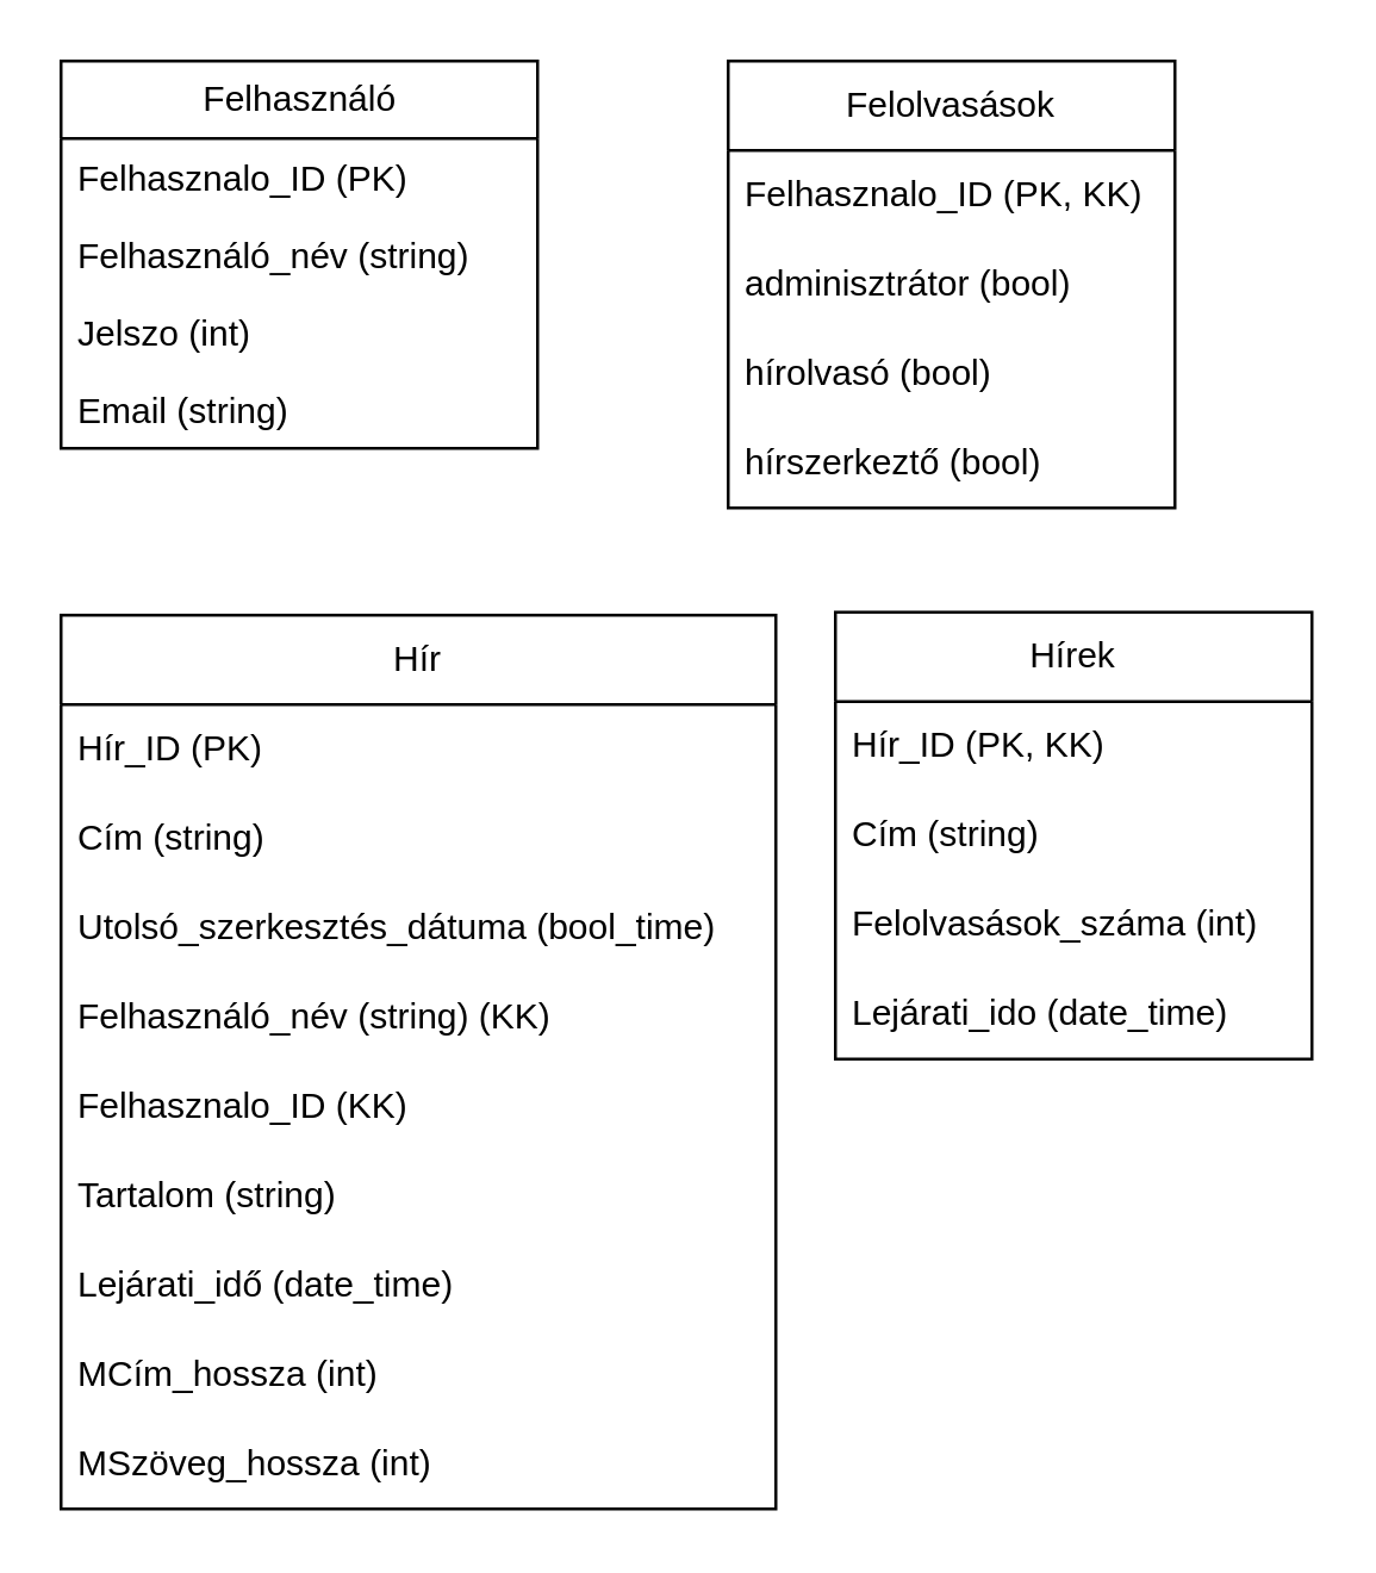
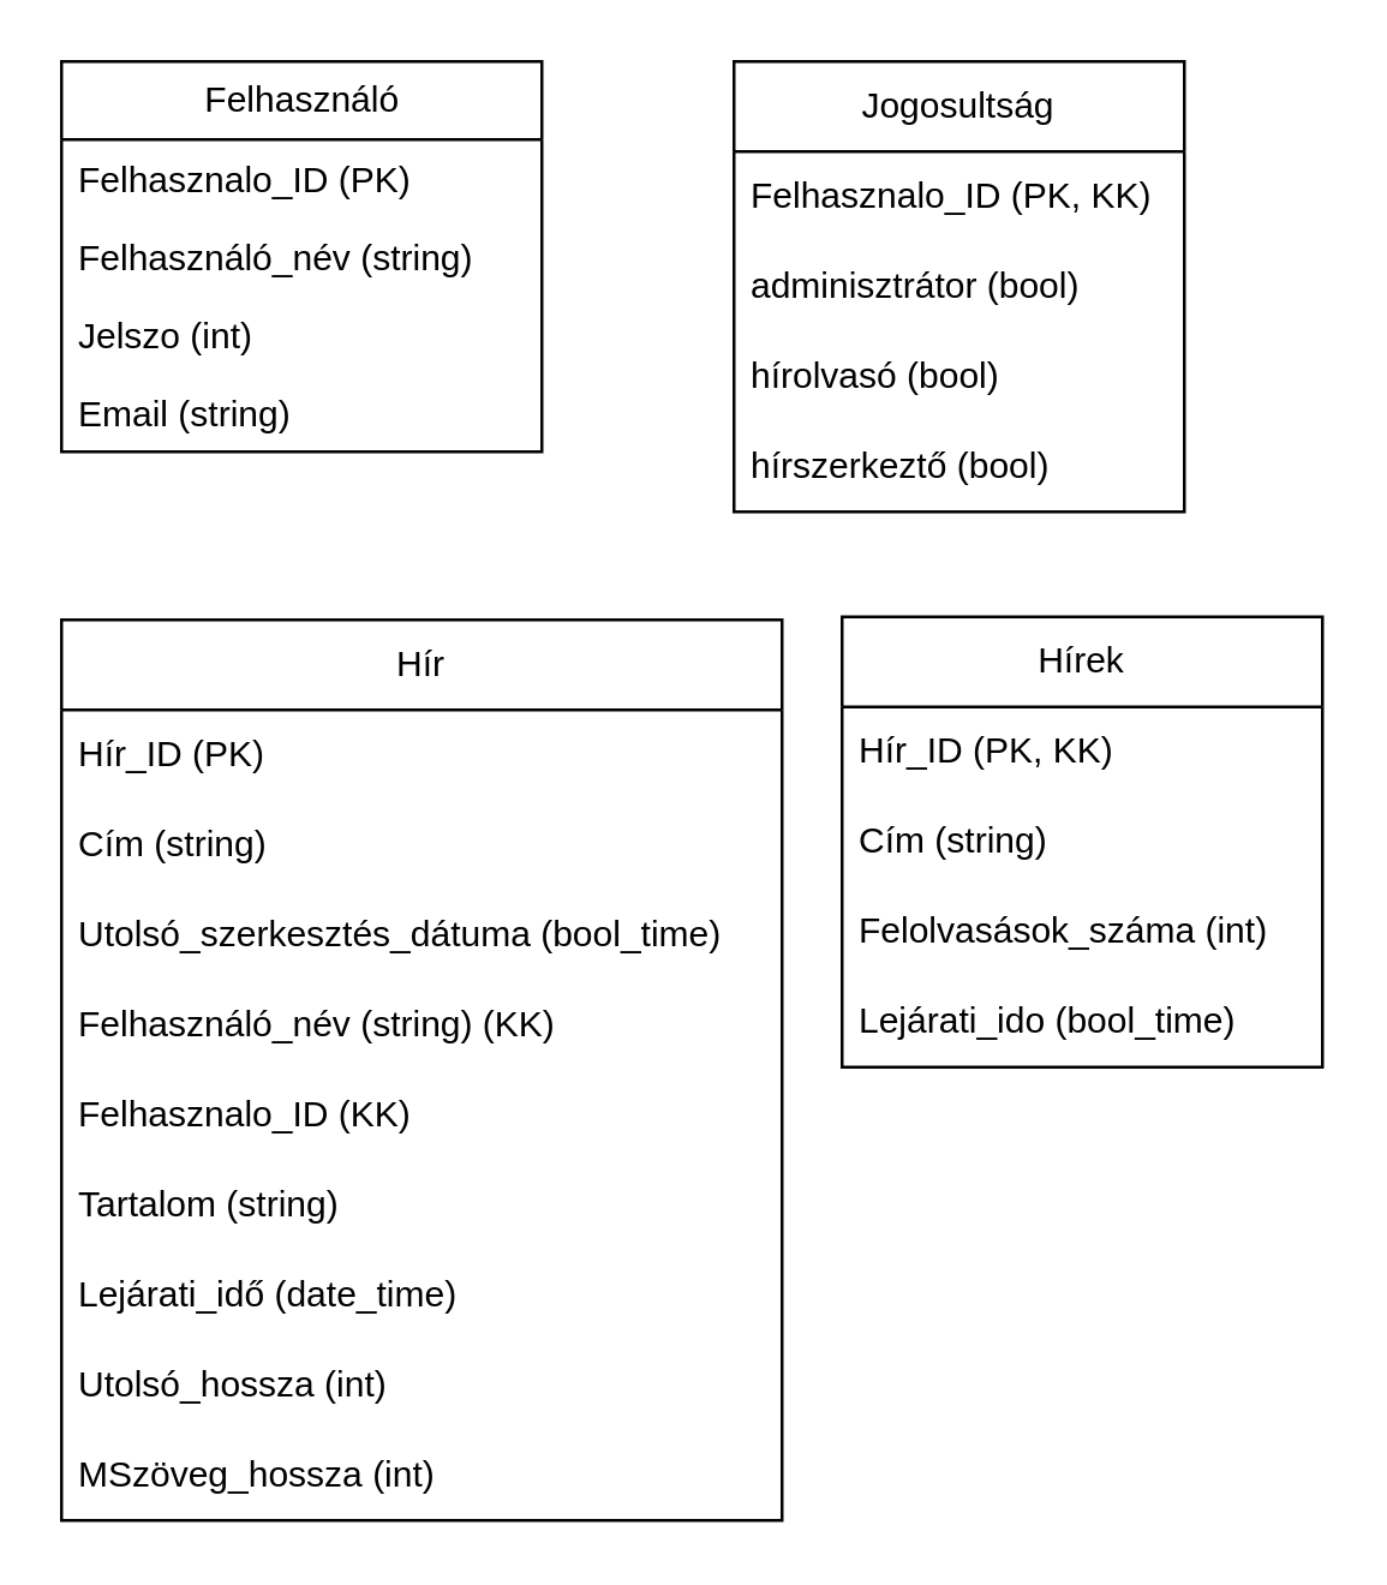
- <mxCell id="7" value="Felolvasások" style="swimlane;fontStyle=0;childLayout=stackLayout;horizontal=1;startSize=30;horizontalStack=0;resizeParent=1;resizeParentMax=0;resizeLast=0;collapsible=1;marginBottom=0;whiteSpace=wrap;html=1;" vertex="1" parent="1"><mxGeometry x="244" y="20" width="150" height="150" as="geometry" /></mxCell>
+ <mxCell id="7" value="Jogosultság" style="swimlane;fontStyle=0;childLayout=stackLayout;horizontal=1;startSize=30;horizontalStack=0;resizeParent=1;resizeParentMax=0;resizeLast=0;collapsible=1;marginBottom=0;whiteSpace=wrap;html=1;" vertex="1" parent="1"><mxGeometry x="244" y="20" width="150" height="150" as="geometry" /></mxCell>
- <mxCell id="26" value="Lejárati_ido (date_time)" style="text;strokeColor=none;fillColor=none;align=left;verticalAlign=middle;spacingLeft=4;spacingRight=4;overflow=hidden;points=[[0,0.5],[1,0.5]];portConstraint=eastwest;rotatable=0;whiteSpace=wrap;html=1;" vertex="1" parent="22"><mxGeometry y="120" width="160" height="30" as="geometry" /></mxCell>
+ <mxCell id="26" value="Lejárati_ido (bool_time)" style="text;strokeColor=none;fillColor=none;align=left;verticalAlign=middle;spacingLeft=4;spacingRight=4;overflow=hidden;points=[[0,0.5],[1,0.5]];portConstraint=eastwest;rotatable=0;whiteSpace=wrap;html=1;" vertex="1" parent="22"><mxGeometry y="120" width="160" height="30" as="geometry" /></mxCell>
- <mxCell id="20" value="MCím_hossza (int)" style="text;strokeColor=none;fillColor=none;align=left;verticalAlign=middle;spacingLeft=4;spacingRight=4;overflow=hidden;points=[[0,0.5],[1,0.5]];portConstraint=eastwest;rotatable=0;whiteSpace=wrap;html=1;" vertex="1" parent="12"><mxGeometry y="240" width="240" height="30" as="geometry" /></mxCell>
+ <mxCell id="20" value="Utolsó_hossza (int)" style="text;strokeColor=none;fillColor=none;align=left;verticalAlign=middle;spacingLeft=4;spacingRight=4;overflow=hidden;points=[[0,0.5],[1,0.5]];portConstraint=eastwest;rotatable=0;whiteSpace=wrap;html=1;" vertex="1" parent="12"><mxGeometry y="240" width="240" height="30" as="geometry" /></mxCell>
